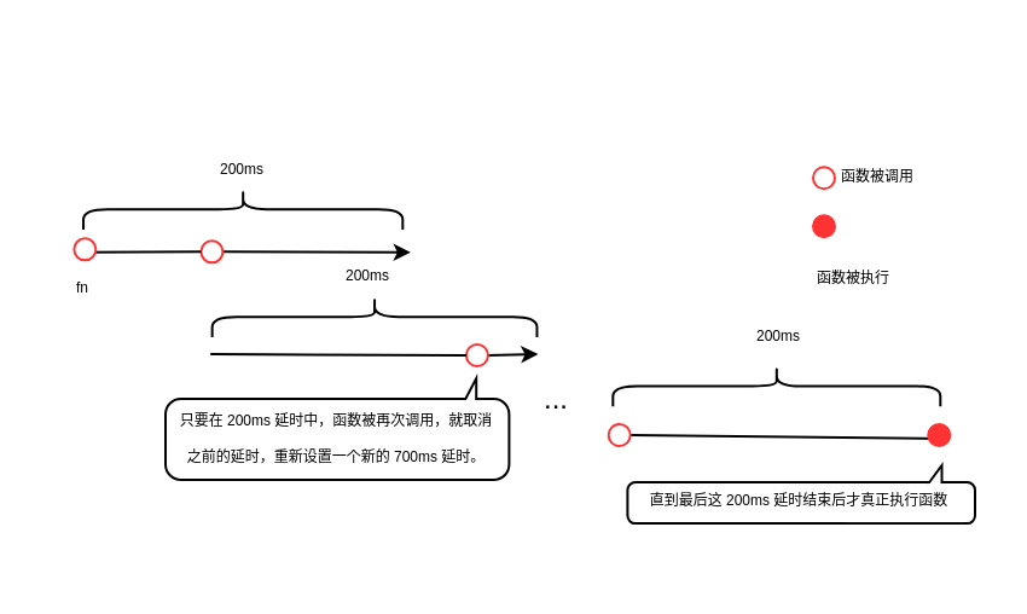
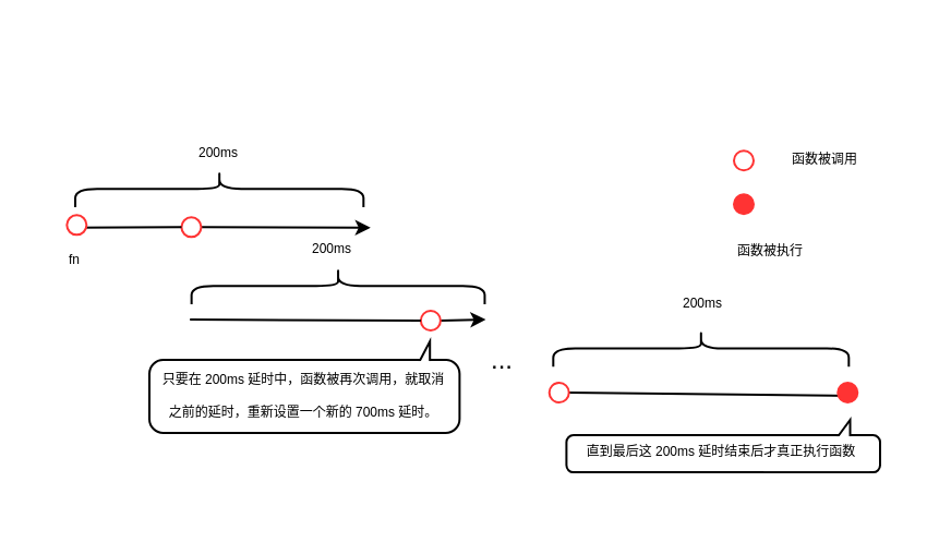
- <mxCell id="9" value="&lt;font style=&quot;font-size: 6px&quot;&gt;函数被调用&lt;/font&gt;" style="text;html=1;strokeColor=none;fillColor=none;align=center;verticalAlign=middle;whiteSpace=wrap;rounded=0;" vertex="1" parent="2"><mxGeometry x="327.003" y="10.6" width="32.161" height="13.0" as="geometry" /></mxCell>
+ <mxCell id="9" value="&lt;font style=&quot;font-size: 6px&quot;&gt;函数被调用&lt;/font&gt;" style="text;html=1;strokeColor=none;fillColor=none;align=center;verticalAlign=middle;whiteSpace=wrap;rounded=0;" vertex="1" parent="2"><mxGeometry x="342.003" y="10.6" width="32.161" height="13.0" as="geometry" /></mxCell>
